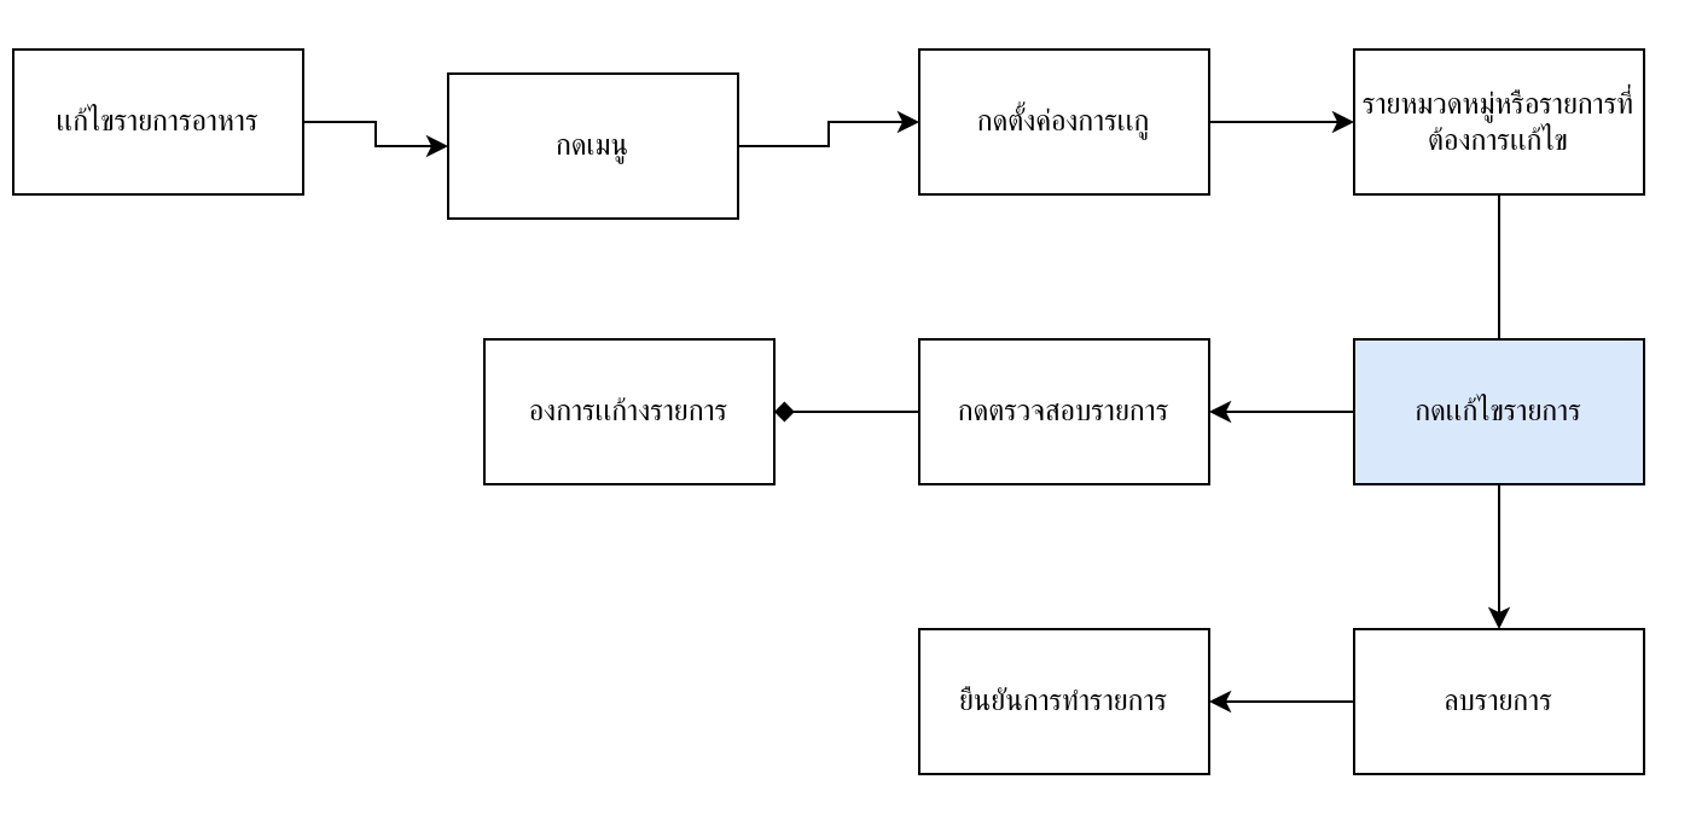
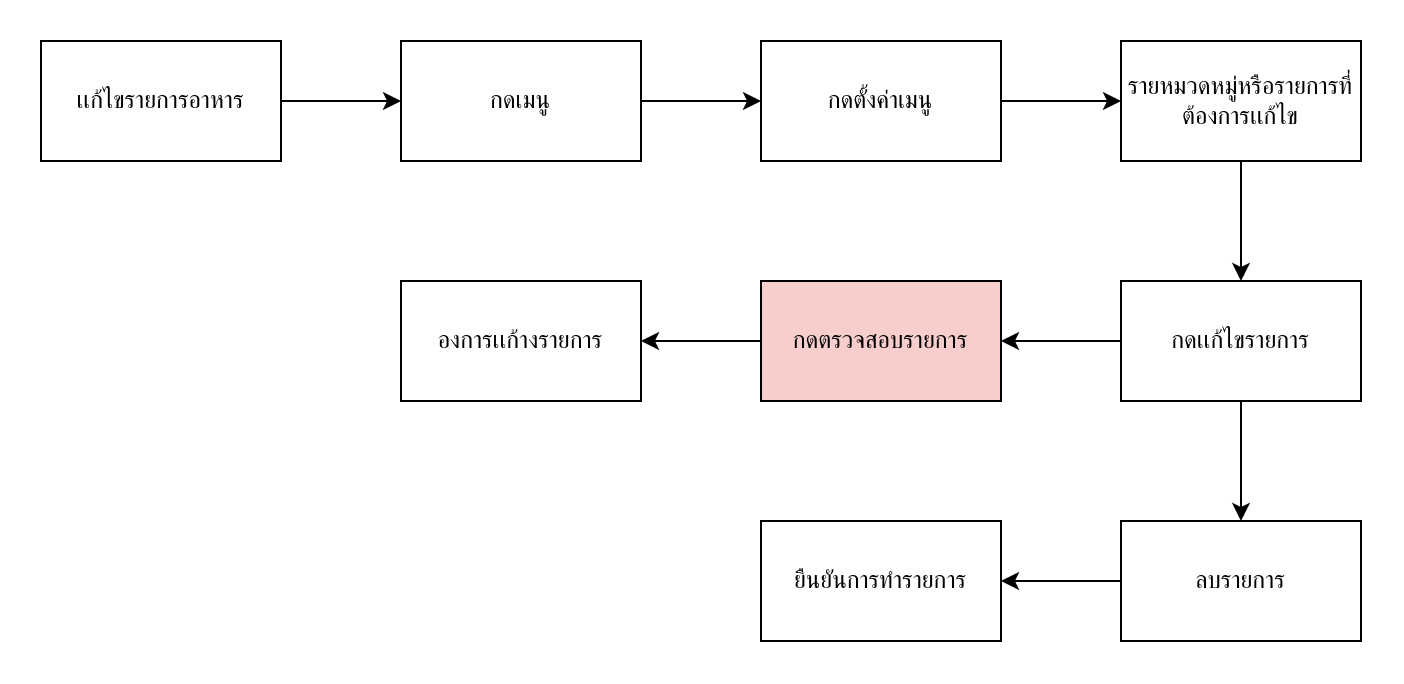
- <mxCell id="3" value="เเก้ไขรายการอาหาร" style="rounded=0;whiteSpace=wrap;html=1;" vertex="1" parent="1"><mxGeometry x="5" y="20" width="120" height="60" as="geometry" /></mxCell>
+ <mxCell id="3" value="เเก้ไขรายการอาหาร" style="rounded=0;whiteSpace=wrap;html=1;" vertex="1" parent="1"><mxGeometry x="20" y="20" width="120" height="60" as="geometry" /></mxCell>
- <mxCell id="7" value="กดตั้งค่องการเเกู" style="rounded=0;whiteSpace=wrap;html=1;" vertex="1" parent="1"><mxGeometry x="380" y="20" width="120" height="60" as="geometry" /></mxCell>
+ <mxCell id="7" value="กดตั้งค่าเมนู" style="rounded=0;whiteSpace=wrap;html=1;" vertex="1" parent="1"><mxGeometry x="380" y="20" width="120" height="60" as="geometry" /></mxCell>
- <mxCell id="5" value="กดเมนู" style="rounded=0;whiteSpace=wrap;html=1;" vertex="1" parent="1"><mxGeometry x="185" y="30" width="120" height="60" as="geometry" /></mxCell>
+ <mxCell id="5" value="กดเมนู" style="rounded=0;whiteSpace=wrap;html=1;" vertex="1" parent="1"><mxGeometry x="200" y="20" width="120" height="60" as="geometry" /></mxCell>
- <mxCell id="8" style="edgeStyle=orthogonalEdgeStyle;rounded=0;orthogonalLoop=1;jettySize=auto;html=1;exitX=0.5;exitY=1;exitDx=0;exitDy=0;endArrow=none;" edge="1" parent="1" source="9" target="12"><mxGeometry relative="1" as="geometry" /></mxCell>
+ <mxCell id="8" style="edgeStyle=orthogonalEdgeStyle;rounded=0;orthogonalLoop=1;jettySize=auto;html=1;exitX=0.5;exitY=1;exitDx=0;exitDy=0;" edge="1" parent="1" source="9" target="12"><mxGeometry relative="1" as="geometry" /></mxCell>
- <mxCell id="13" style="edgeStyle=orthogonalEdgeStyle;rounded=0;orthogonalLoop=1;jettySize=auto;html=1;exitX=0;exitY=0.5;exitDx=0;exitDy=0;entryX=1;entryY=0.5;entryDx=0;entryDy=0;endArrow=diamond;" edge="1" parent="1" source="14" target="15"><mxGeometry relative="1" as="geometry" /></mxCell>
+ <mxCell id="13" style="edgeStyle=orthogonalEdgeStyle;rounded=0;orthogonalLoop=1;jettySize=auto;html=1;exitX=0;exitY=0.5;exitDx=0;exitDy=0;entryX=1;entryY=0.5;entryDx=0;entryDy=0;" edge="1" parent="1" source="14" target="15"><mxGeometry relative="1" as="geometry" /></mxCell>
- <mxCell id="14" value="กดตรวจสอบรายการ" style="rounded=0;whiteSpace=wrap;html=1;" vertex="1" parent="1"><mxGeometry x="380" y="140" width="120" height="60" as="geometry" /></mxCell>
+ <mxCell id="14" value="กดตรวจสอบรายการ" style="rounded=0;whiteSpace=wrap;html=1;fillColor=#f8cecc;" vertex="1" parent="1"><mxGeometry x="380" y="140" width="120" height="60" as="geometry" /></mxCell>
- <mxCell id="12" value="กดเเก้ไขรายการ" style="rounded=0;whiteSpace=wrap;html=1;fillColor=#dae8fc;" vertex="1" parent="1"><mxGeometry x="560" y="140" width="120" height="60" as="geometry" /></mxCell>
+ <mxCell id="12" value="กดเเก้ไขรายการ" style="rounded=0;whiteSpace=wrap;html=1;" vertex="1" parent="1"><mxGeometry x="560" y="140" width="120" height="60" as="geometry" /></mxCell>
